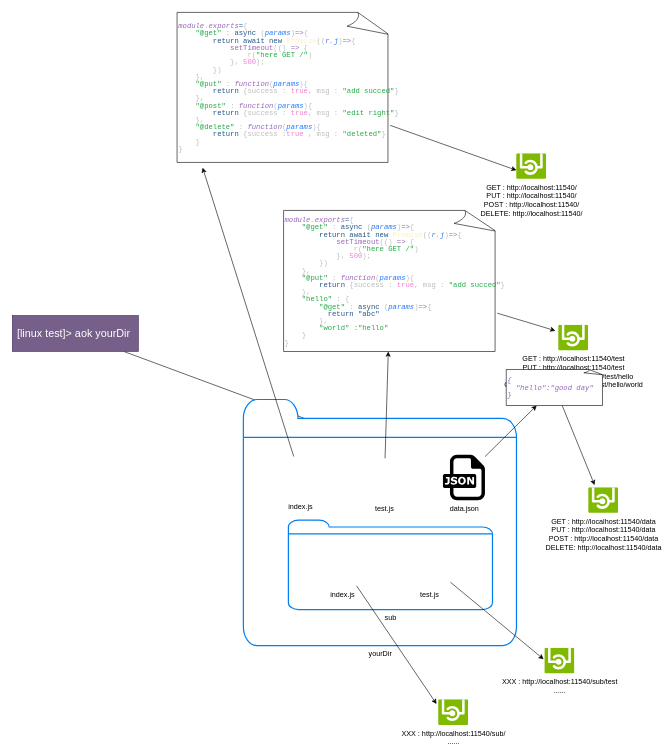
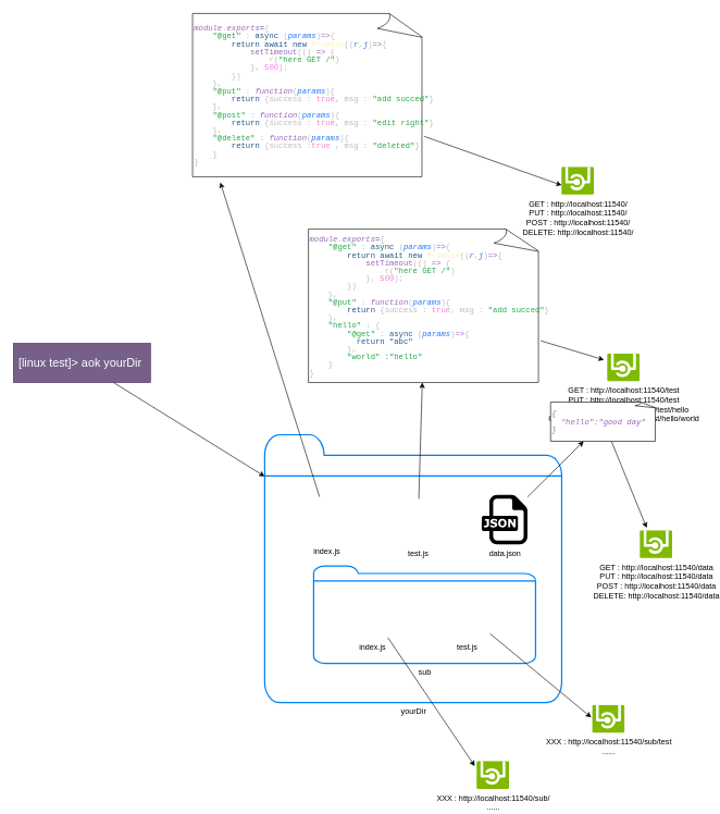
- <mxCell id="2" style="rounded=0;orthogonalLoop=1;jettySize=auto;html=1;" edge="1" parent="1" source="3" target="8"><mxGeometry relative="1" as="geometry" /></mxCell>
+ <mxCell id="2" style="rounded=0;orthogonalLoop=1;jettySize=auto;html=1;" edge="1" parent="1" source="3" target="4"><mxGeometry relative="1" as="geometry" /></mxCell>
